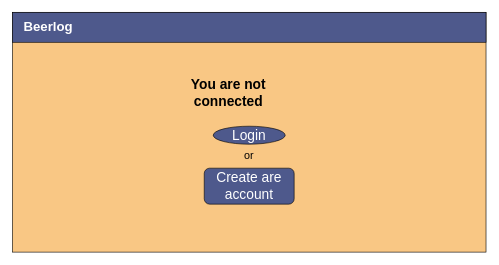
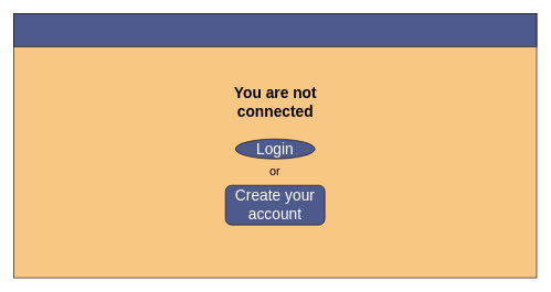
- <mxCell id="4" value="Beerlog" style="text;html=1;strokeColor=none;fillColor=none;align=center;verticalAlign=middle;whiteSpace=wrap;rounded=0;fontColor=#FFFFFF;fontSize=22;fontStyle=1" parent="1" vertex="1"><mxGeometry x="50" y="30" width="60" height="30" as="geometry" /></mxCell>
- <mxCell id="5" value="&lt;font style=&quot;font-size: 23px;&quot;&gt;&lt;b&gt;You are not connected&lt;/b&gt;&lt;/font&gt;" style="text;html=1;strokeColor=none;fillColor=none;align=center;verticalAlign=middle;whiteSpace=wrap;rounded=0;" vertex="1" parent="1"><mxGeometry x="267.5" y="120" width="225" height="70" as="geometry" /></mxCell>
+ <mxCell id="5" value="&lt;font style=&quot;font-size: 23px;&quot;&gt;&lt;b&gt;You are not connected&lt;/b&gt;&lt;/font&gt;" style="text;html=1;strokeColor=none;fillColor=none;align=center;verticalAlign=middle;whiteSpace=wrap;rounded=0;" vertex="1" parent="1"><mxGeometry x="302.5" y="120" width="225" height="70" as="geometry" /></mxCell>
- <mxCell id="7" value="&lt;font color=&quot;#ffffff&quot;&gt;Create are account&lt;/font&gt;" style="rounded=1;whiteSpace=wrap;html=1;fontSize=23;fillColor=#4e598c;" vertex="1" parent="1"><mxGeometry x="340" y="280" width="150" height="60" as="geometry" /></mxCell>
+ <mxCell id="7" value="&lt;font color=&quot;#ffffff&quot;&gt;Create your account&lt;/font&gt;" style="rounded=1;whiteSpace=wrap;html=1;fontSize=23;fillColor=#4e598c;" vertex="1" parent="1"><mxGeometry x="340" y="280" width="150" height="60" as="geometry" /></mxCell>
